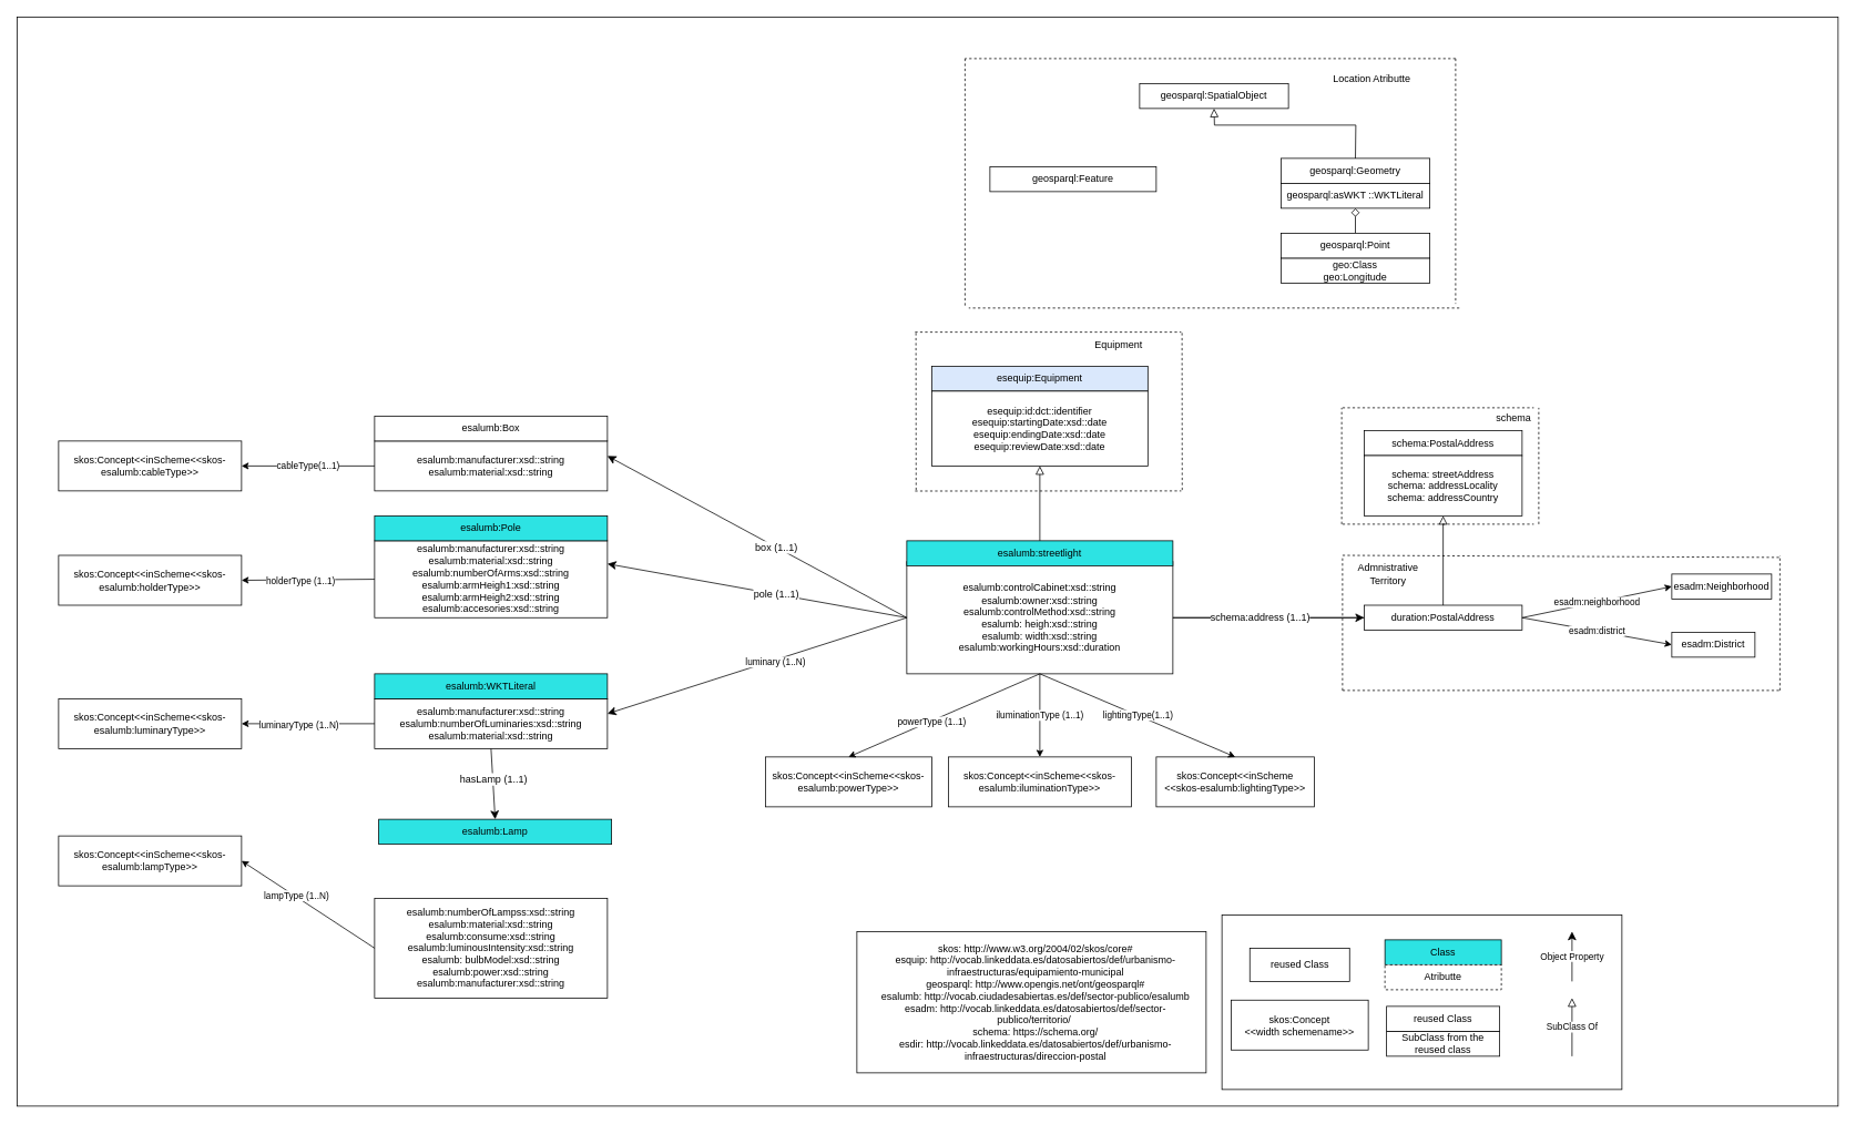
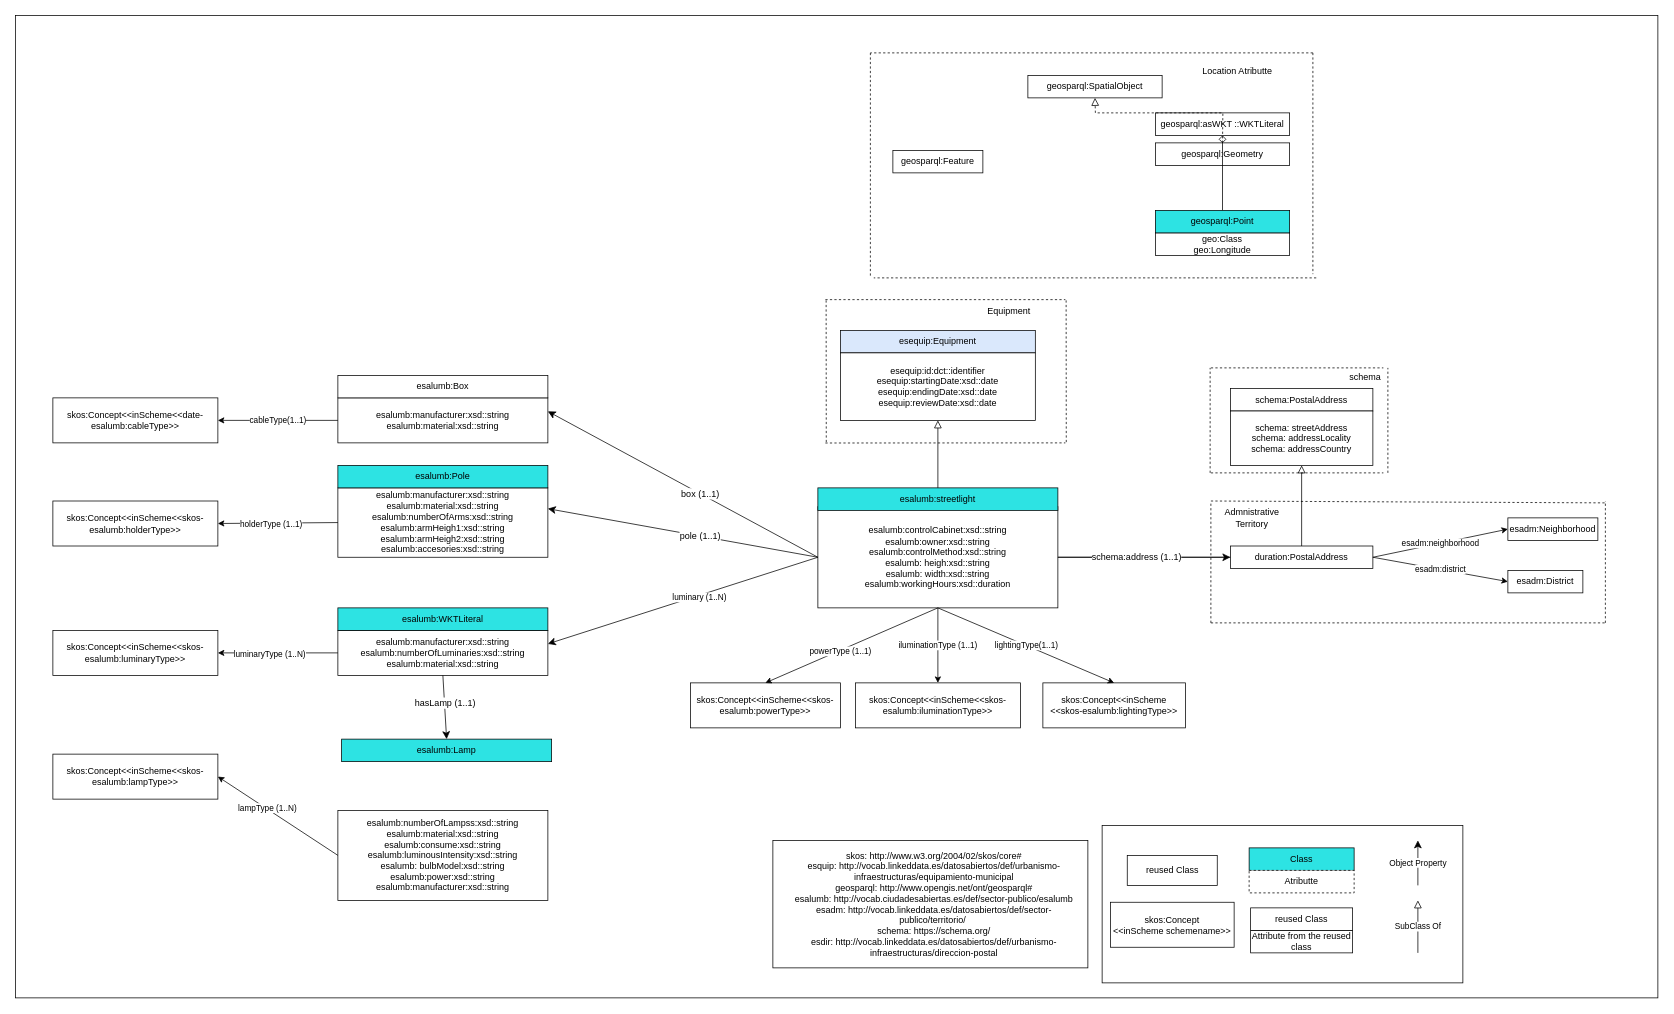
- <mxCell id="93" value="" style="endArrow=block;html=1;fontColor=#000099;endFill=0;entryX=0.5;entryY=1;entryDx=0;entryDy=0;endSize=8;arcSize=0;rounded=0;exitX=0.5;exitY=0;exitDx=0;exitDy=0;" edge="1" parent="1" source="22" target="26"><mxGeometry width="50" height="50" relative="1" as="geometry"><mxPoint x="1260.01" y="210" as="sourcePoint" /><mxPoint x="1469.5" y="140" as="targetPoint" /><Array as="points"><mxPoint x="1630" y="150" /><mxPoint x="1460" y="150" /></Array></mxGeometry></mxCell>
+ <mxCell id="93" value="" style="endArrow=block;html=1;fontColor=#000099;endFill=0;entryX=0.5;entryY=1;entryDx=0;entryDy=0;endSize=8;arcSize=0;rounded=0;exitX=0.5;exitY=0;exitDx=0;exitDy=0;dashed=1;" edge="1" parent="1" source="22" target="26"><mxGeometry width="50" height="50" relative="1" as="geometry"><mxPoint x="1260.01" y="210" as="sourcePoint" /><mxPoint x="1469.5" y="140" as="targetPoint" /><Array as="points"><mxPoint x="1630" y="150" /><mxPoint x="1460" y="150" /></Array></mxGeometry></mxCell>
- <mxCell id="21" value="geosparql:Feature" style="rounded=0;whiteSpace=wrap;html=1;snapToPoint=1;points=[[0.1,0],[0.2,0],[0.3,0],[0.4,0],[0.5,0],[0.6,0],[0.7,0],[0.8,0],[0.9,0],[0,0.1],[0,0.3],[0,0.5],[0,0.7],[0,0.9],[0.1,1],[0.2,1],[0.3,1],[0.4,1],[0.5,1],[0.6,1],[0.7,1],[0.8,1],[0.9,1],[1,0.1],[1,0.3],[1,0.5],[1,0.7],[1,0.9]];" parent="1" vertex="1"><mxGeometry x="1190.01" y="200" width="200" height="30" as="geometry" /></mxCell>
+ <mxCell id="21" value="geosparql:Feature" style="rounded=0;whiteSpace=wrap;html=1;snapToPoint=1;points=[[0.1,0],[0.2,0],[0.3,0],[0.4,0],[0.5,0],[0.6,0],[0.7,0],[0.8,0],[0.9,0],[0,0.1],[0,0.3],[0,0.5],[0,0.7],[0,0.9],[0.1,1],[0.2,1],[0.3,1],[0.4,1],[0.5,1],[0.6,1],[0.7,1],[0.8,1],[0.9,1],[1,0.1],[1,0.3],[1,0.5],[1,0.7],[1,0.9]];" parent="1" vertex="1"><mxGeometry x="1190.01" y="200" width="120" height="30" as="geometry" /></mxCell>
- <mxCell id="92" value="geosparql:asWKT ::WKTLiteral" style="rounded=0;whiteSpace=wrap;html=1;snapToPoint=1;points=[[0.1,0],[0.2,0],[0.3,0],[0.4,0],[0.5,0],[0.6,0],[0.7,0],[0.8,0],[0.9,0],[0,0.1],[0,0.3],[0,0.5],[0,0.7],[0,0.9],[0.1,1],[0.2,1],[0.3,1],[0.4,1],[0.5,1],[0.6,1],[0.7,1],[0.8,1],[0.9,1],[1,0.1],[1,0.3],[1,0.5],[1,0.7],[1,0.9]];" parent="1" vertex="1"><mxGeometry x="1540" y="220" width="179" height="30" as="geometry" /></mxCell>
+ <mxCell id="92" value="geosparql:asWKT ::WKTLiteral" style="rounded=0;whiteSpace=wrap;html=1;snapToPoint=1;points=[[0.1,0],[0.2,0],[0.3,0],[0.4,0],[0.5,0],[0.6,0],[0.7,0],[0.8,0],[0.9,0],[0,0.1],[0,0.3],[0,0.5],[0,0.7],[0,0.9],[0.1,1],[0.2,1],[0.3,1],[0.4,1],[0.5,1],[0.6,1],[0.7,1],[0.8,1],[0.9,1],[1,0.1],[1,0.3],[1,0.5],[1,0.7],[1,0.9]];" parent="1" vertex="1"><mxGeometry x="1540" y="150" width="179" height="30" as="geometry" /></mxCell>
- <mxCell id="25" value="geosparql:Point" style="rounded=0;whiteSpace=wrap;html=1;snapToPoint=1;points=[[0.1,0],[0.2,0],[0.3,0],[0.4,0],[0.5,0],[0.6,0],[0.7,0],[0.8,0],[0.9,0],[0,0.1],[0,0.3],[0,0.5],[0,0.7],[0,0.9],[0.1,1],[0.2,1],[0.3,1],[0.4,1],[0.5,1],[0.6,1],[0.7,1],[0.8,1],[0.9,1],[1,0.1],[1,0.3],[1,0.5],[1,0.7],[1,0.9]];" parent="1" vertex="1"><mxGeometry x="1540" y="280" width="179" height="30" as="geometry" /></mxCell>
+ <mxCell id="25" value="geosparql:Point" style="rounded=0;whiteSpace=wrap;html=1;snapToPoint=1;points=[[0.1,0],[0.2,0],[0.3,0],[0.4,0],[0.5,0],[0.6,0],[0.7,0],[0.8,0],[0.9,0],[0,0.1],[0,0.3],[0,0.5],[0,0.7],[0,0.9],[0.1,1],[0.2,1],[0.3,1],[0.4,1],[0.5,1],[0.6,1],[0.7,1],[0.8,1],[0.9,1],[1,0.1],[1,0.3],[1,0.5],[1,0.7],[1,0.9]];fillColor=#2de3e3;" parent="1" vertex="1"><mxGeometry x="1540" y="280" width="179" height="30" as="geometry" /></mxCell>
- <mxCell id="60" value="skos:Concept&amp;lt;&amp;lt;inScheme&amp;lt;&amp;lt;skos-esalumb:cableType&amp;gt;&amp;gt;" style="rounded=0;whiteSpace=wrap;html=1;" parent="1" vertex="1"><mxGeometry x="70" y="530" width="220" height="60" as="geometry" /></mxCell>
+ <mxCell id="60" value="skos:Concept&amp;lt;&amp;lt;inScheme&amp;lt;&amp;lt;date-esalumb:cableType&amp;gt;&amp;gt;" style="rounded=0;whiteSpace=wrap;html=1;" parent="1" vertex="1"><mxGeometry x="70" y="530" width="220" height="60" as="geometry" /></mxCell>
- <mxCell id="59" value="skos:Concept&lt;br&gt;&amp;lt;&amp;lt;width schemename&amp;gt;&amp;gt;" style="rounded=0;whiteSpace=wrap;html=1;" parent="1" vertex="1"><mxGeometry x="1480" y="1202.5" width="165" height="60" as="geometry" /></mxCell>
+ <mxCell id="59" value="skos:Concept&lt;br&gt;&amp;lt;&amp;lt;inScheme schemename&amp;gt;&amp;gt;" style="rounded=0;whiteSpace=wrap;html=1;" parent="1" vertex="1"><mxGeometry x="1480" y="1202.5" width="165" height="60" as="geometry" /></mxCell>
- <mxCell id="31" value="SubClass from the reused class" style="rounded=0;whiteSpace=wrap;html=1;snapToPoint=1;points=[[0.1,0],[0.2,0],[0.3,0],[0.4,0],[0.5,0],[0.6,0],[0.7,0],[0.8,0],[0.9,0],[0,0.1],[0,0.3],[0,0.5],[0,0.7],[0,0.9],[0.1,1],[0.2,1],[0.3,1],[0.4,1],[0.5,1],[0.6,1],[0.7,1],[0.8,1],[0.9,1],[1,0.1],[1,0.3],[1,0.5],[1,0.7],[1,0.9]];fillColor=#FFFFFF;" parent="1" vertex="1"><mxGeometry x="1667" y="1240" width="136" height="30" as="geometry" /></mxCell>
+ <mxCell id="31" value="Attribute from the reused class" style="rounded=0;whiteSpace=wrap;html=1;snapToPoint=1;points=[[0.1,0],[0.2,0],[0.3,0],[0.4,0],[0.5,0],[0.6,0],[0.7,0],[0.8,0],[0.9,0],[0,0.1],[0,0.3],[0,0.5],[0,0.7],[0,0.9],[0.1,1],[0.2,1],[0.3,1],[0.4,1],[0.5,1],[0.6,1],[0.7,1],[0.8,1],[0.9,1],[1,0.1],[1,0.3],[1,0.5],[1,0.7],[1,0.9]];fillColor=#FFFFFF;" parent="1" vertex="1"><mxGeometry x="1667" y="1240" width="136" height="30" as="geometry" /></mxCell>
